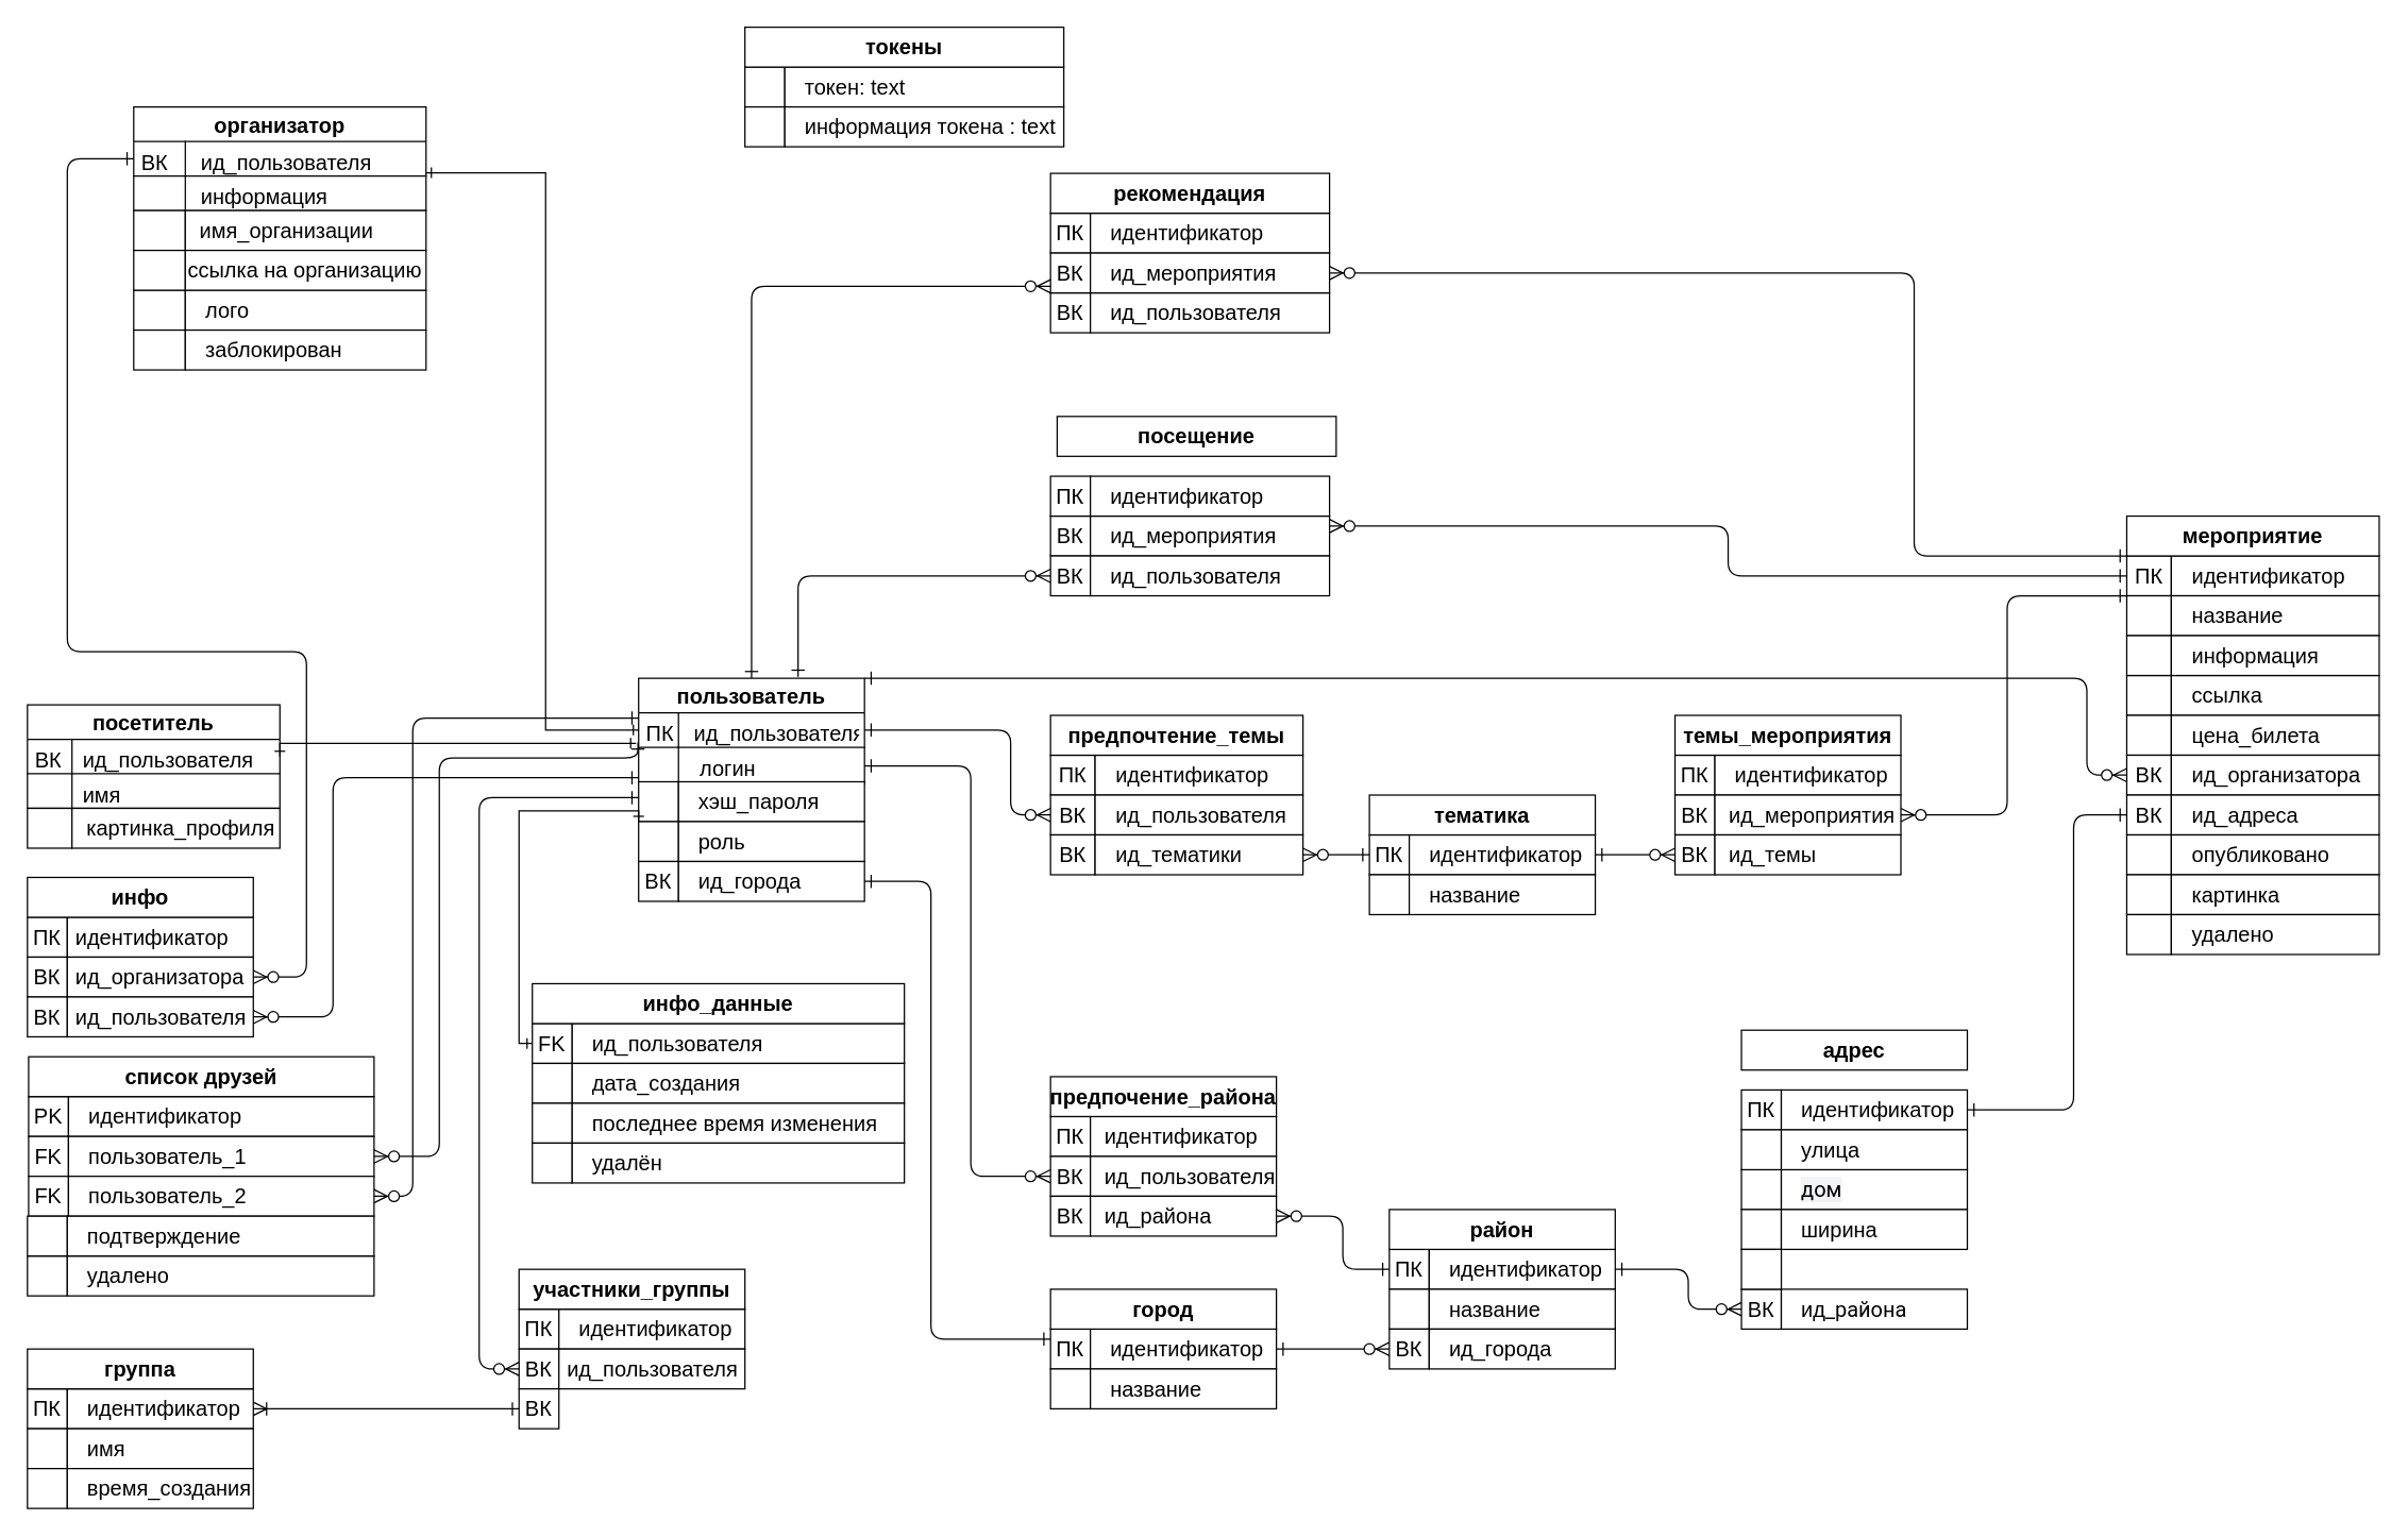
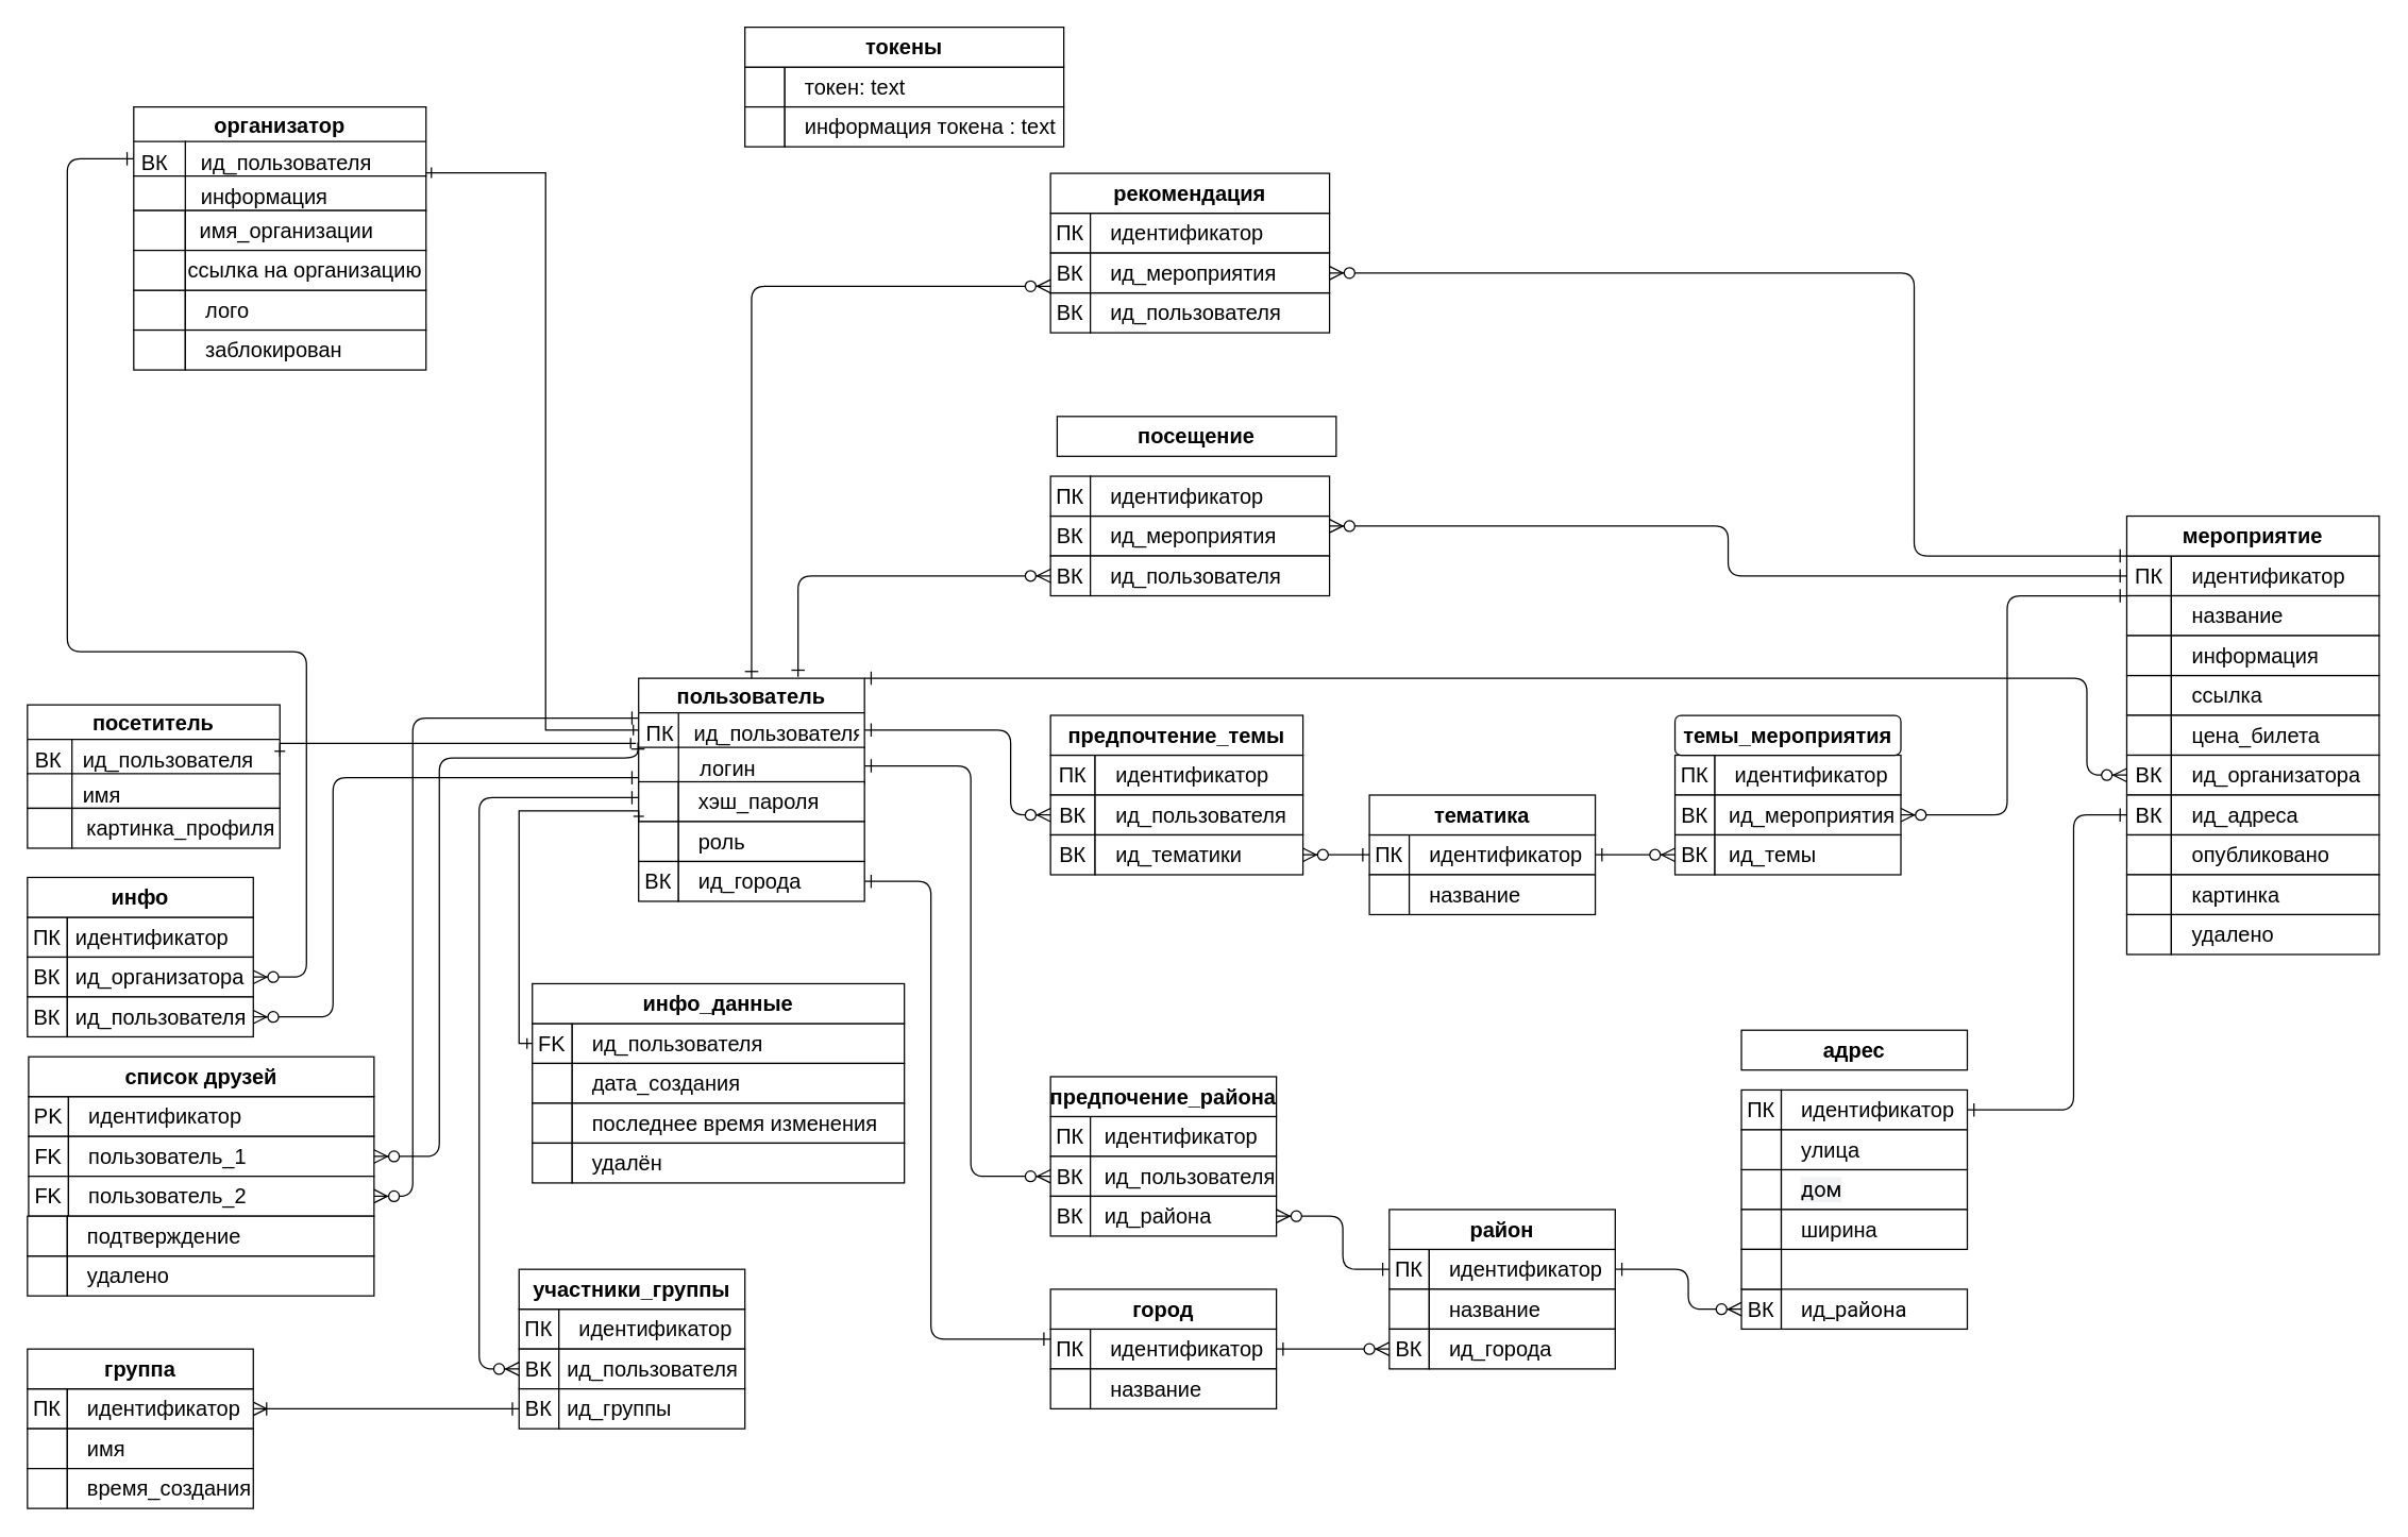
- <mxCell id="98" value="&lt;b&gt;темы_мероприятия&lt;/b&gt;" style="rounded=0;whiteSpace=wrap;html=1;align=center;fontSize=16;" parent="1" vertex="1"><mxGeometry x="1260" y="538" width="170" height="30" as="geometry" /></mxCell>
+ <mxCell id="98" value="&lt;b&gt;темы_мероприятия&lt;/b&gt;" style="whiteSpace=wrap;html=1;align=center;fontSize=16;rounded=1;" parent="1" vertex="1"><mxGeometry x="1260" y="538" width="170" height="30" as="geometry" /></mxCell>
+ <mxCell id="124" value="&amp;nbsp;ид_группы" style="rounded=0;whiteSpace=wrap;html=1;align=left;fontSize=16;" parent="1" vertex="1"><mxGeometry x="420" y="1045" width="140" height="30" as="geometry" /></mxCell>
